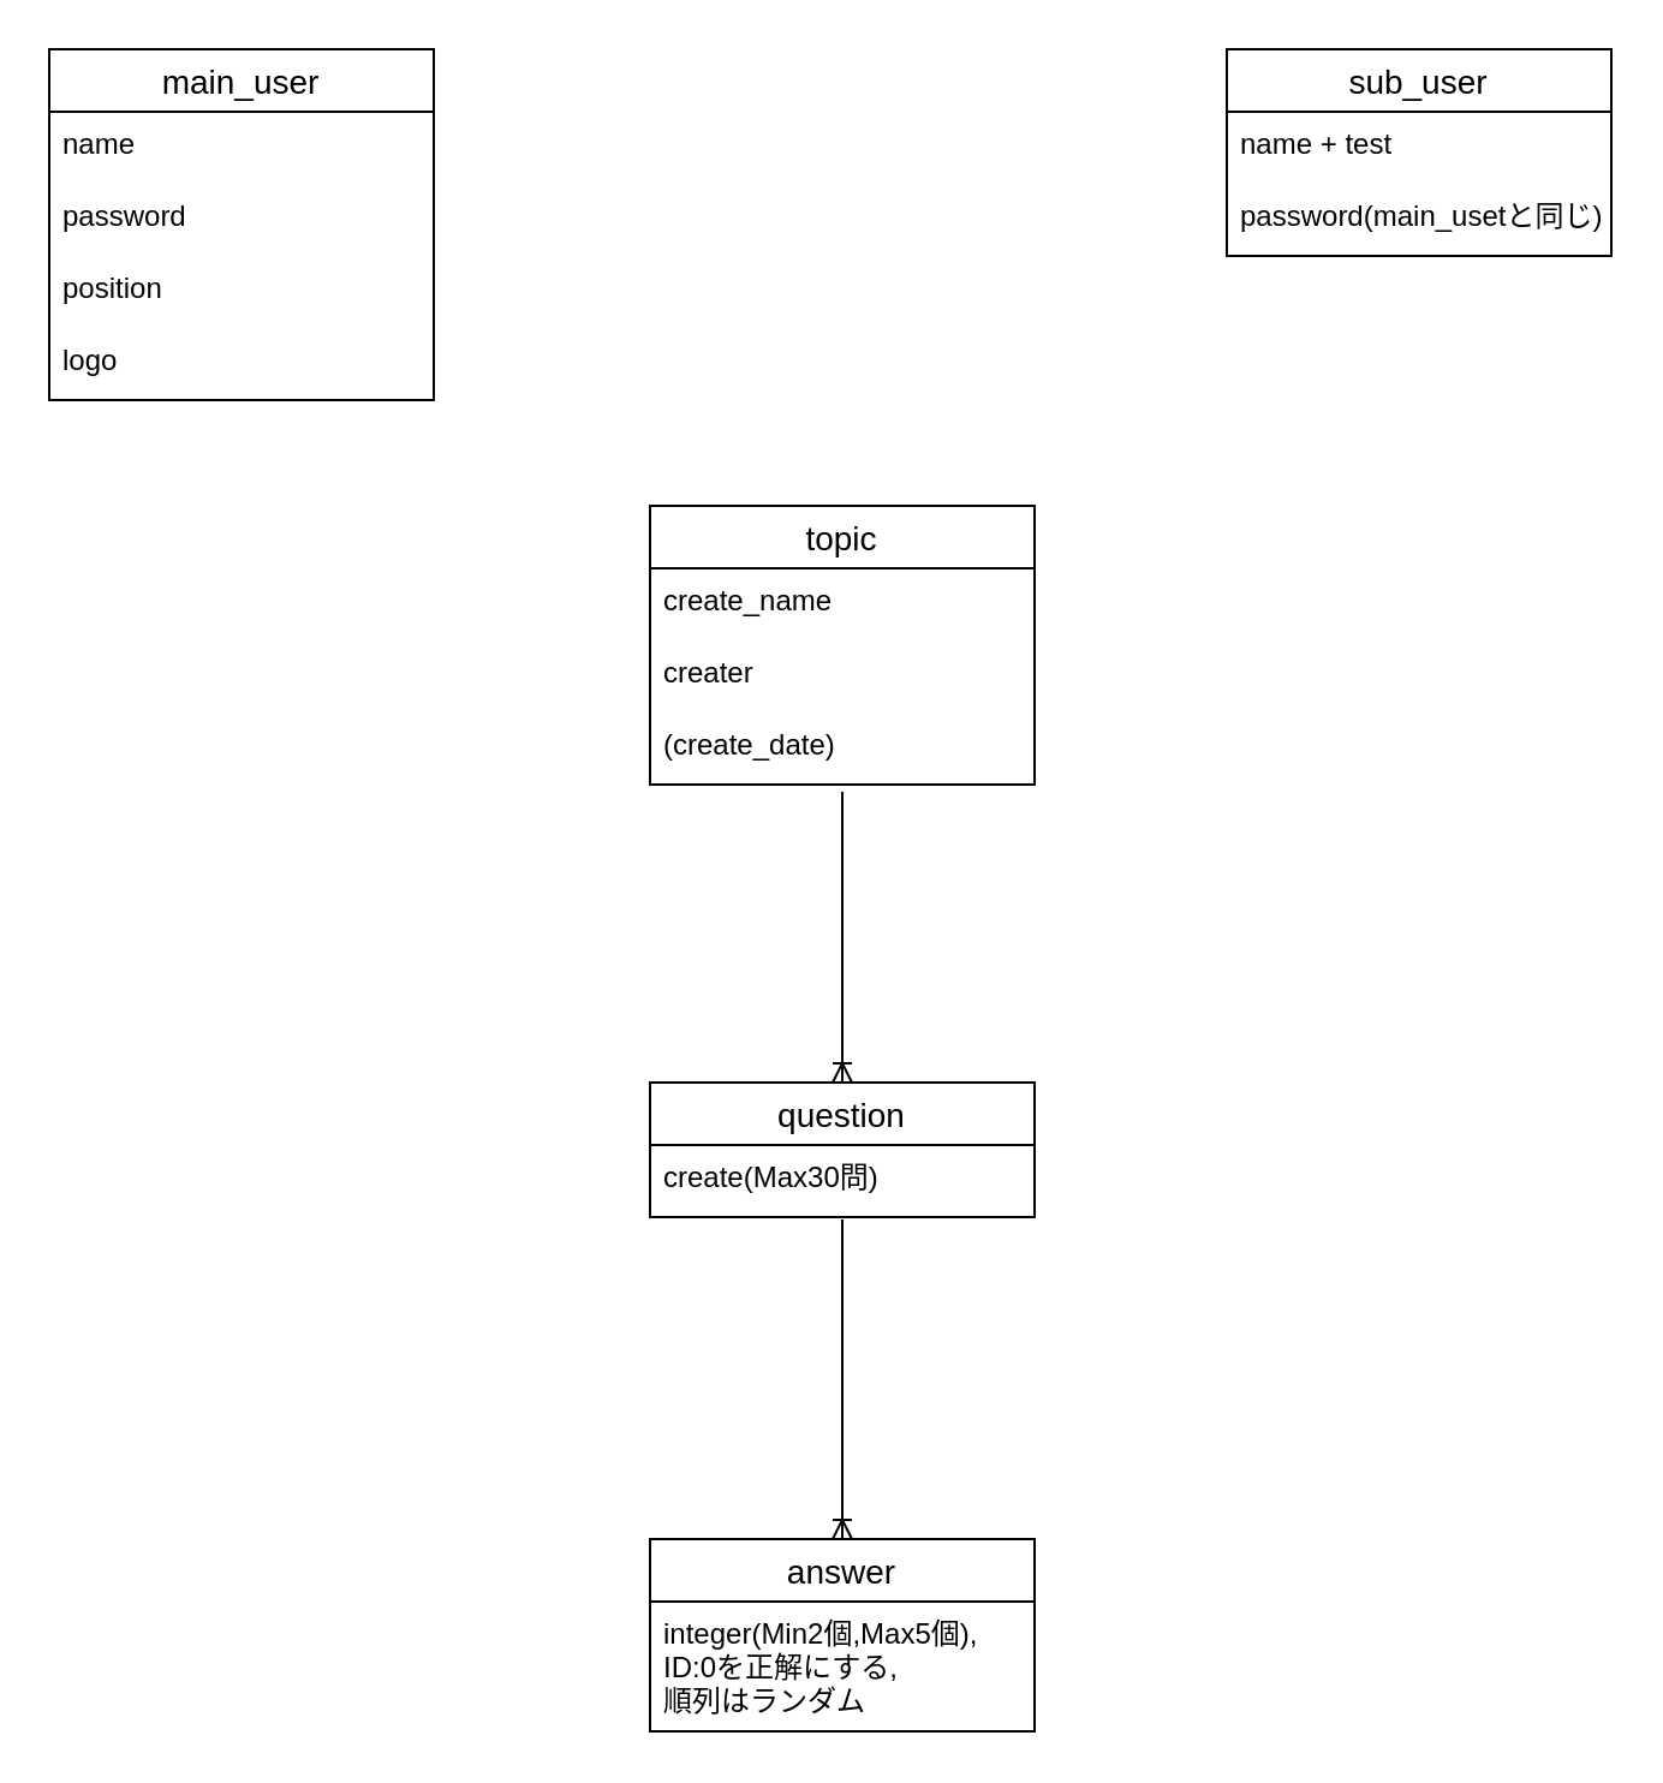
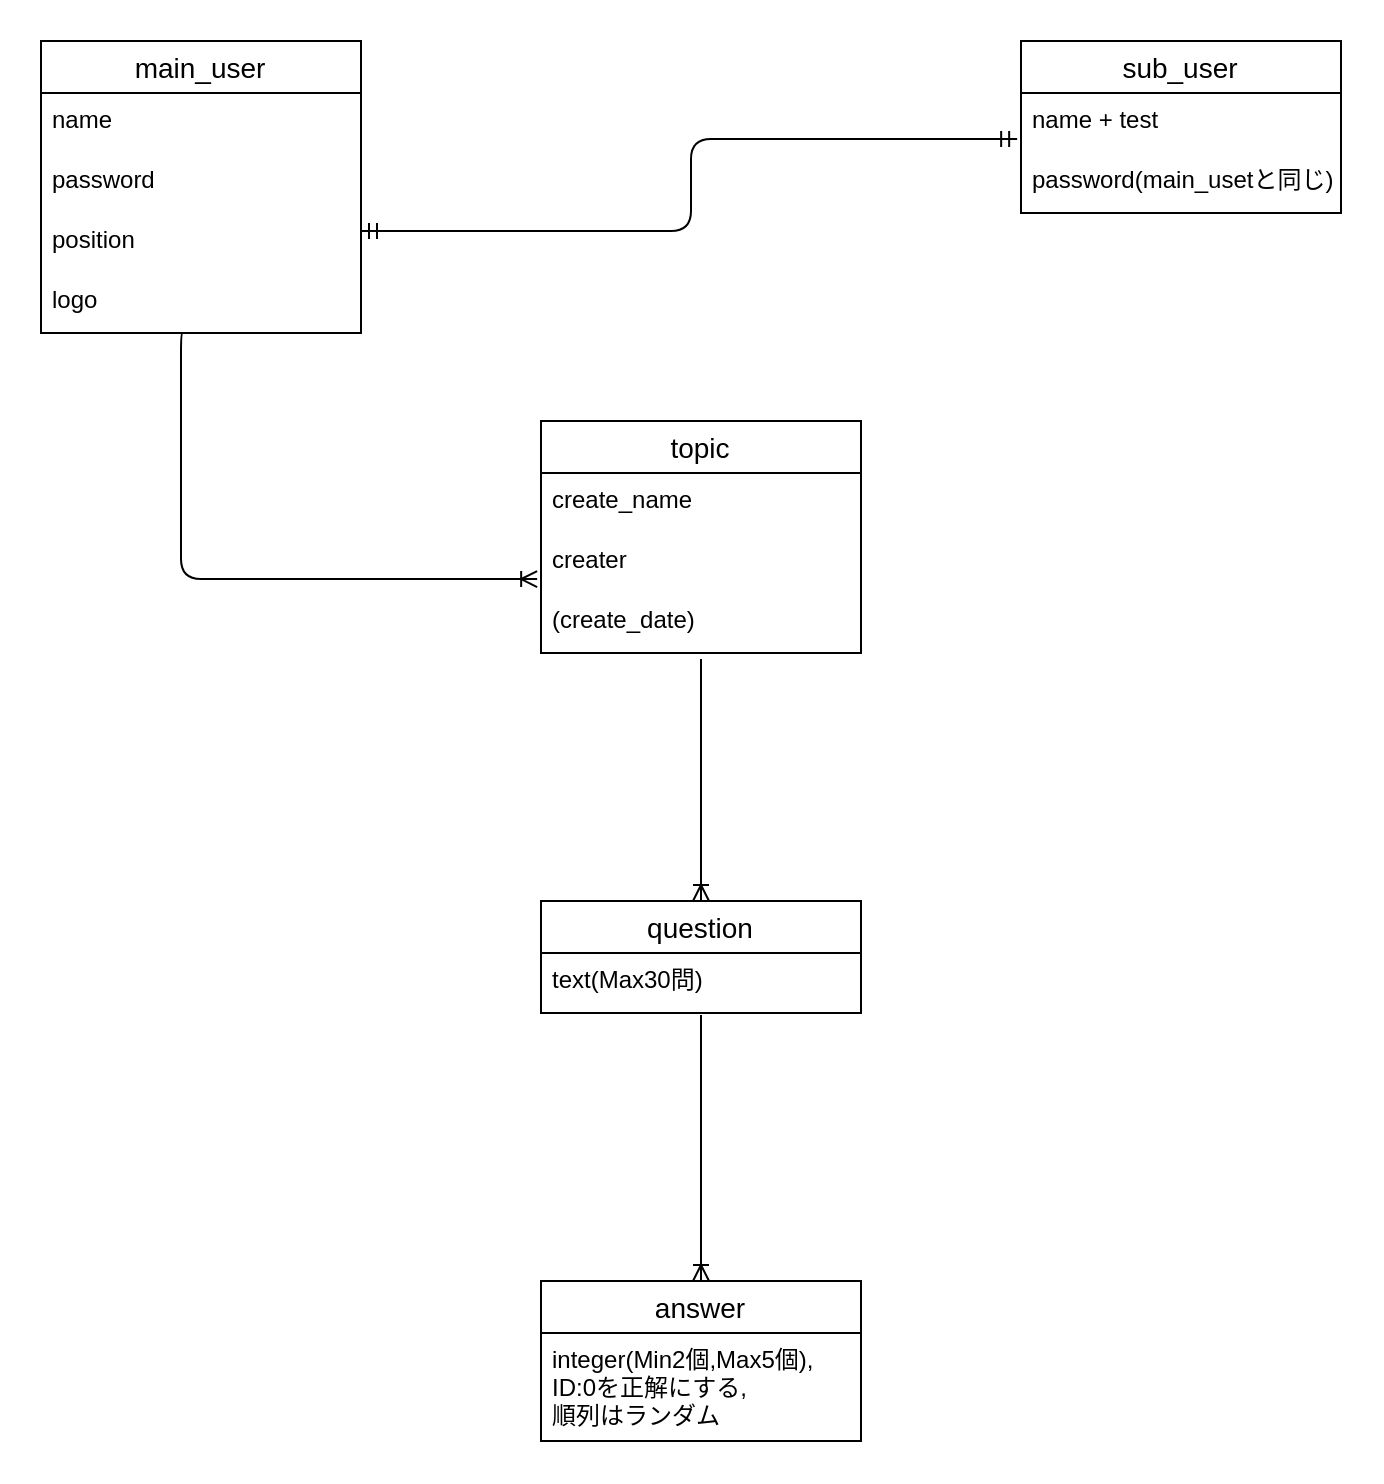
+ <mxCell id="10" value="" style="edgeStyle=orthogonalEdgeStyle;fontSize=12;html=1;endArrow=ERmandOne;startArrow=ERmandOne;exitX=1;exitY=0.3;exitDx=0;exitDy=0;exitPerimeter=0;entryX=-0.012;entryY=0.767;entryDx=0;entryDy=0;entryPerimeter=0;" edge="1" parent="1" source="5" target="8"><mxGeometry width="100" height="100" relative="1" as="geometry"><mxPoint x="380" y="290" as="sourcePoint" /><mxPoint x="480" y="190" as="targetPoint" /></mxGeometry></mxCell>
+ <mxCell id="19" value="" style="edgeStyle=orthogonalEdgeStyle;fontSize=12;html=1;endArrow=ERoneToMany;exitX=0.444;exitY=1;exitDx=0;exitDy=0;exitPerimeter=0;entryX=-0.012;entryY=0.767;entryDx=0;entryDy=0;entryPerimeter=0;" edge="1" parent="1" source="6" target="13"><mxGeometry width="100" height="100" relative="1" as="geometry"><mxPoint x="90" y="220" as="sourcePoint" /><mxPoint x="250" y="280" as="targetPoint" /><Array as="points"><mxPoint x="90" y="166" /><mxPoint x="90" y="289" /></Array></mxGeometry></mxCell>
- <mxCell id="16" value="create(Max30問)" style="text;strokeColor=none;fillColor=none;spacingLeft=4;spacingRight=4;overflow=hidden;rotatable=0;points=[[0,0.5],[1,0.5]];portConstraint=eastwest;fontSize=12;" vertex="1" parent="15"><mxGeometry y="26" width="160" height="30" as="geometry" /></mxCell>
+ <mxCell id="16" value="text(Max30問)" style="text;strokeColor=none;fillColor=none;spacingLeft=4;spacingRight=4;overflow=hidden;rotatable=0;points=[[0,0.5],[1,0.5]];portConstraint=eastwest;fontSize=12;" vertex="1" parent="15"><mxGeometry y="26" width="160" height="30" as="geometry" /></mxCell>
